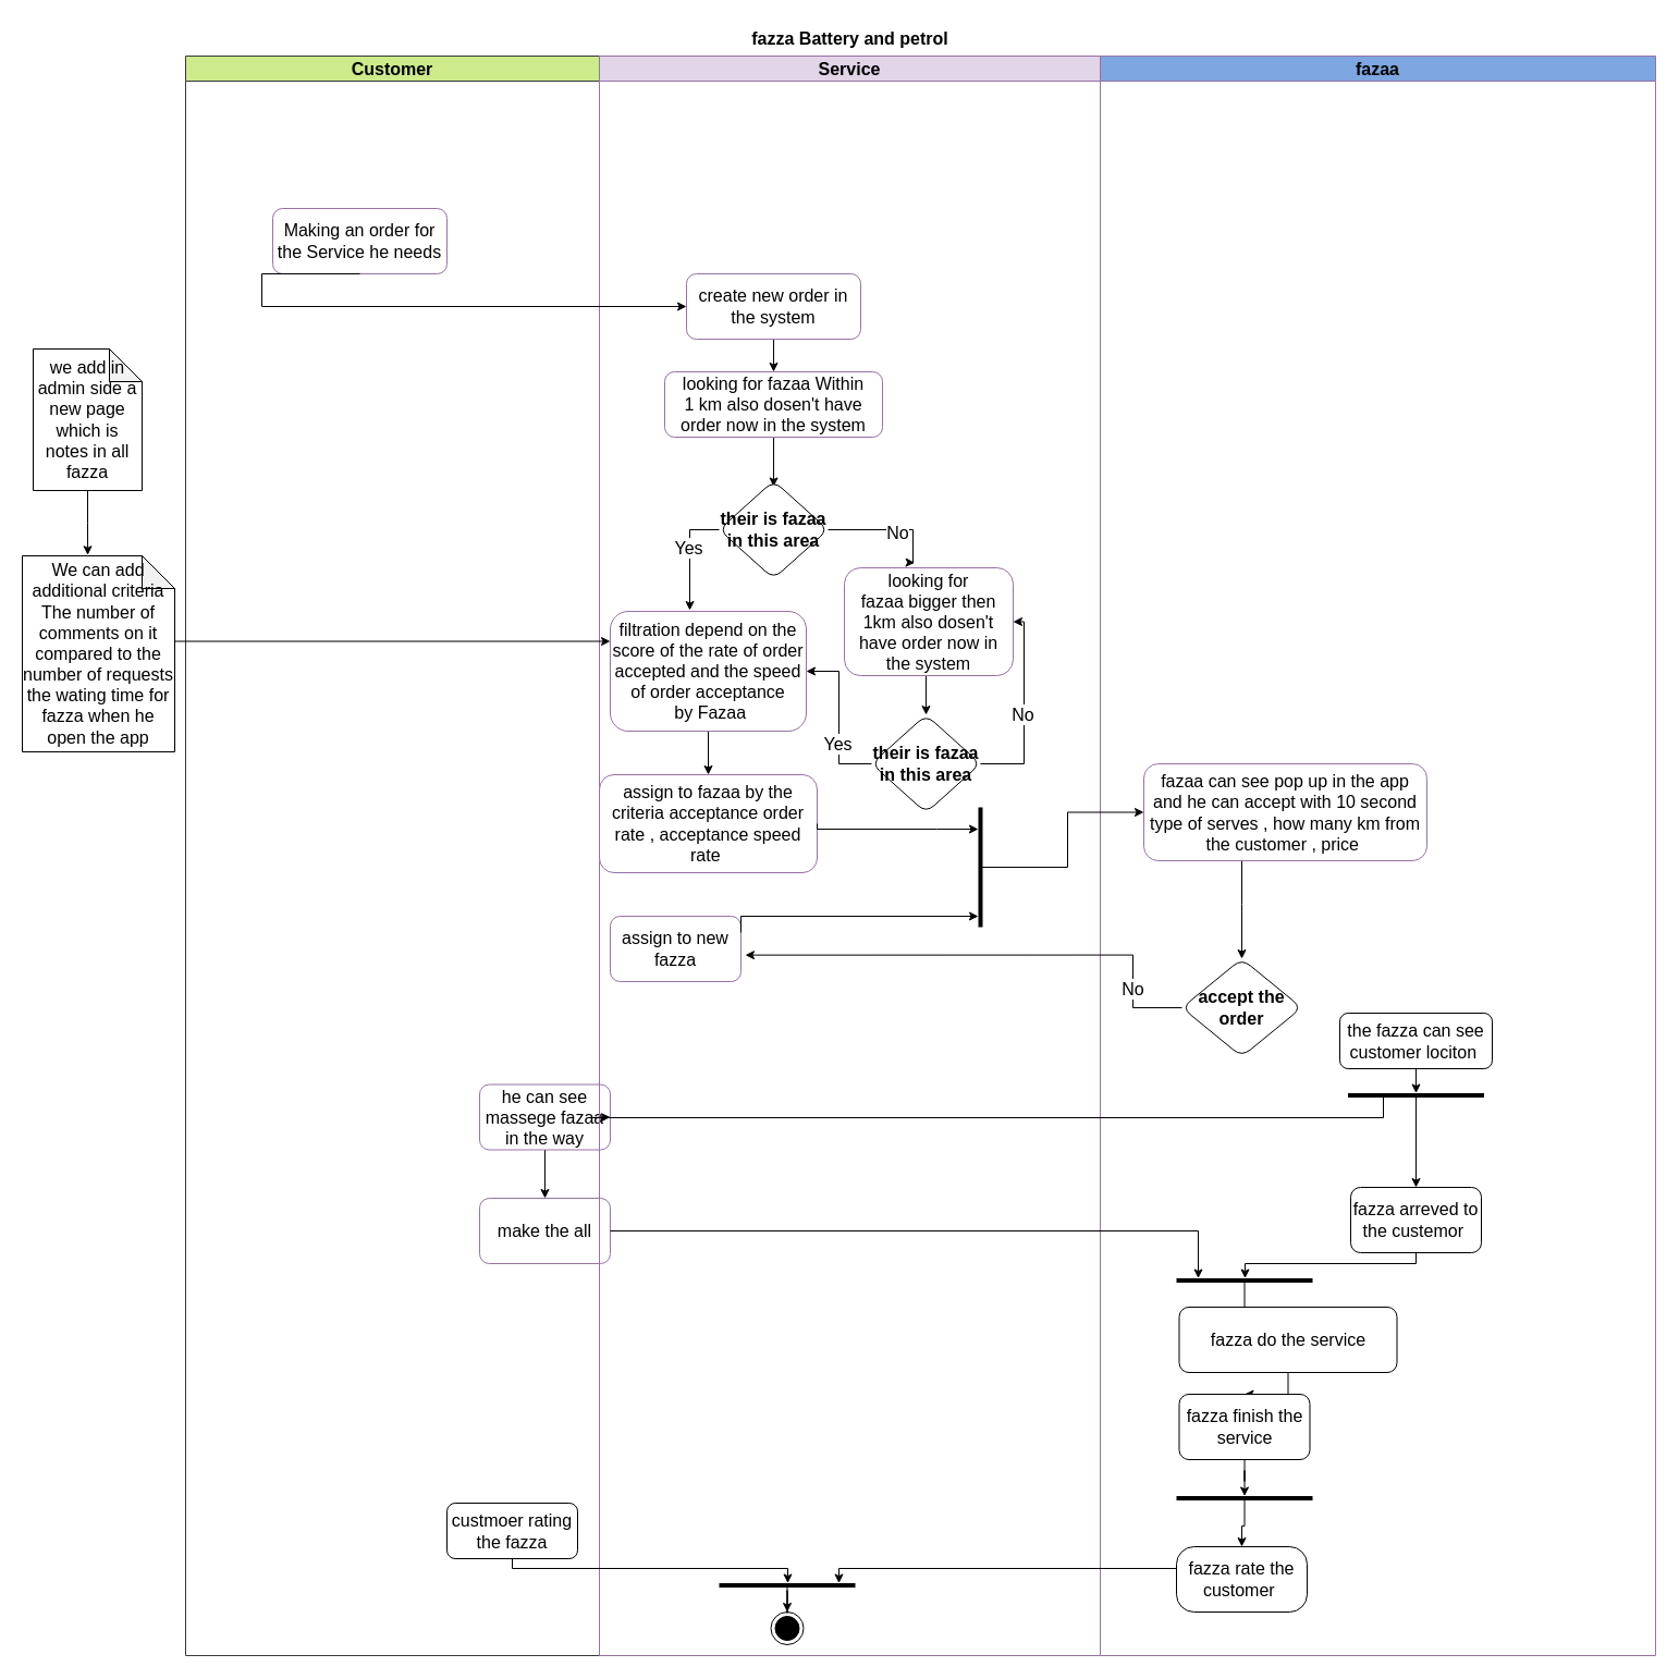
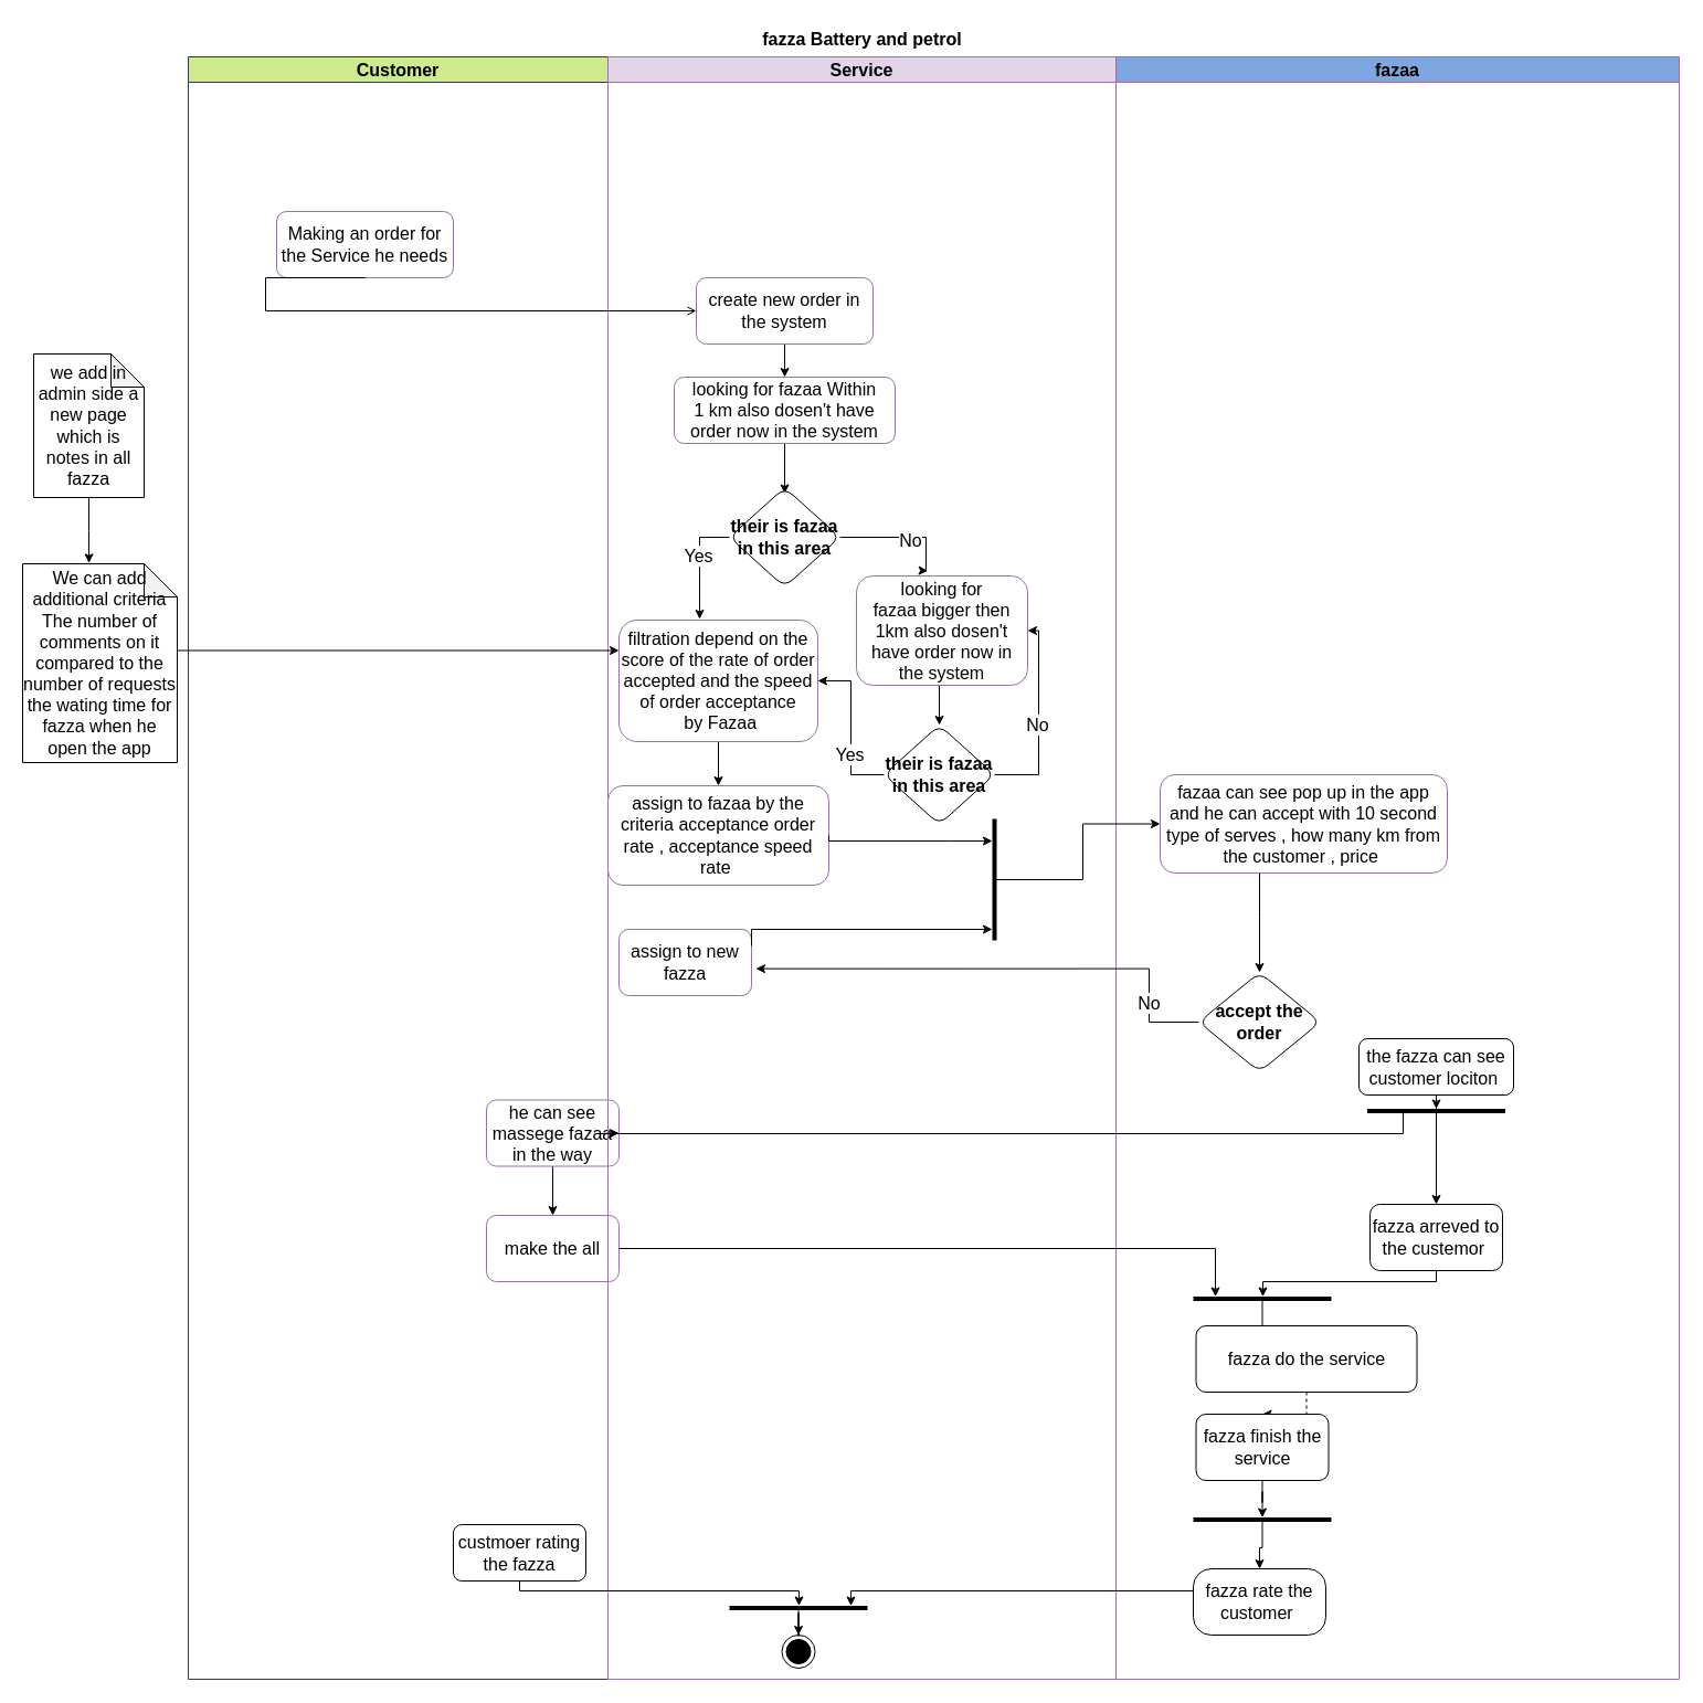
- <mxCell id="54" style="edgeStyle=orthogonalEdgeStyle;rounded=0;orthogonalLoop=1;jettySize=auto;html=1;exitX=0.5;exitY=1;exitDx=0;exitDy=0;fontFamily=Helvetica;fontSize=16;fontColor=default;startSize=23;entryX=0;entryY=0.5;entryDx=0;entryDy=0;" parent="1" source="3" target="10" edge="1"><mxGeometry relative="1" as="geometry"><mxPoint x="610" y="480" as="targetPoint" /><Array as="points"><mxPoint x="240" y="281" /></Array></mxGeometry></mxCell>
+ <mxCell id="54" style="edgeStyle=orthogonalEdgeStyle;rounded=0;orthogonalLoop=1;jettySize=auto;html=1;exitX=0.5;exitY=1;exitDx=0;exitDy=0;fontFamily=Helvetica;fontSize=16;fontColor=default;startSize=23;entryX=0;entryY=0.5;entryDx=0;entryDy=0;endArrow=open;" parent="1" source="3" target="10" edge="1"><mxGeometry relative="1" as="geometry"><mxPoint x="610" y="480" as="targetPoint" /><Array as="points"><mxPoint x="240" y="281" /></Array></mxGeometry></mxCell>
- <mxCell id="40" value="&lt;font style=&quot;font-size: 16px;&quot;&gt;the fazza can see customer lociton&amp;nbsp;&lt;/font&gt;" style="whiteSpace=wrap;html=1;rounded=1;strokeColor=#000000;fontFamily=Helvetica;fontSize=16;fontColor=default;startSize=23;fillColor=#FFFFFF;" parent="35" vertex="1"><mxGeometry x="220" y="879" width="140" height="51" as="geometry" /></mxCell>
+ <mxCell id="40" value="&lt;font style=&quot;font-size: 16px;&quot;&gt;the fazza can see customer lociton&amp;nbsp;&lt;/font&gt;" style="whiteSpace=wrap;html=1;rounded=1;strokeColor=#000000;fontFamily=Helvetica;fontSize=16;fontColor=default;startSize=23;fillColor=#FFFFFF;" parent="35" vertex="1"><mxGeometry x="220" y="889" width="140" height="51" as="geometry" /></mxCell>
- <mxCell id="45" value="" style="edgeStyle=orthogonalEdgeStyle;rounded=0;orthogonalLoop=1;jettySize=auto;html=1;fontSize=16;" parent="35" source="46" target="47" edge="1"><mxGeometry relative="1" as="geometry" /></mxCell>
+ <mxCell id="45" value="" style="edgeStyle=orthogonalEdgeStyle;rounded=0;orthogonalLoop=1;jettySize=auto;html=1;fontSize=16;dashed=1;" parent="35" source="46" target="47" edge="1"><mxGeometry relative="1" as="geometry" /></mxCell>
